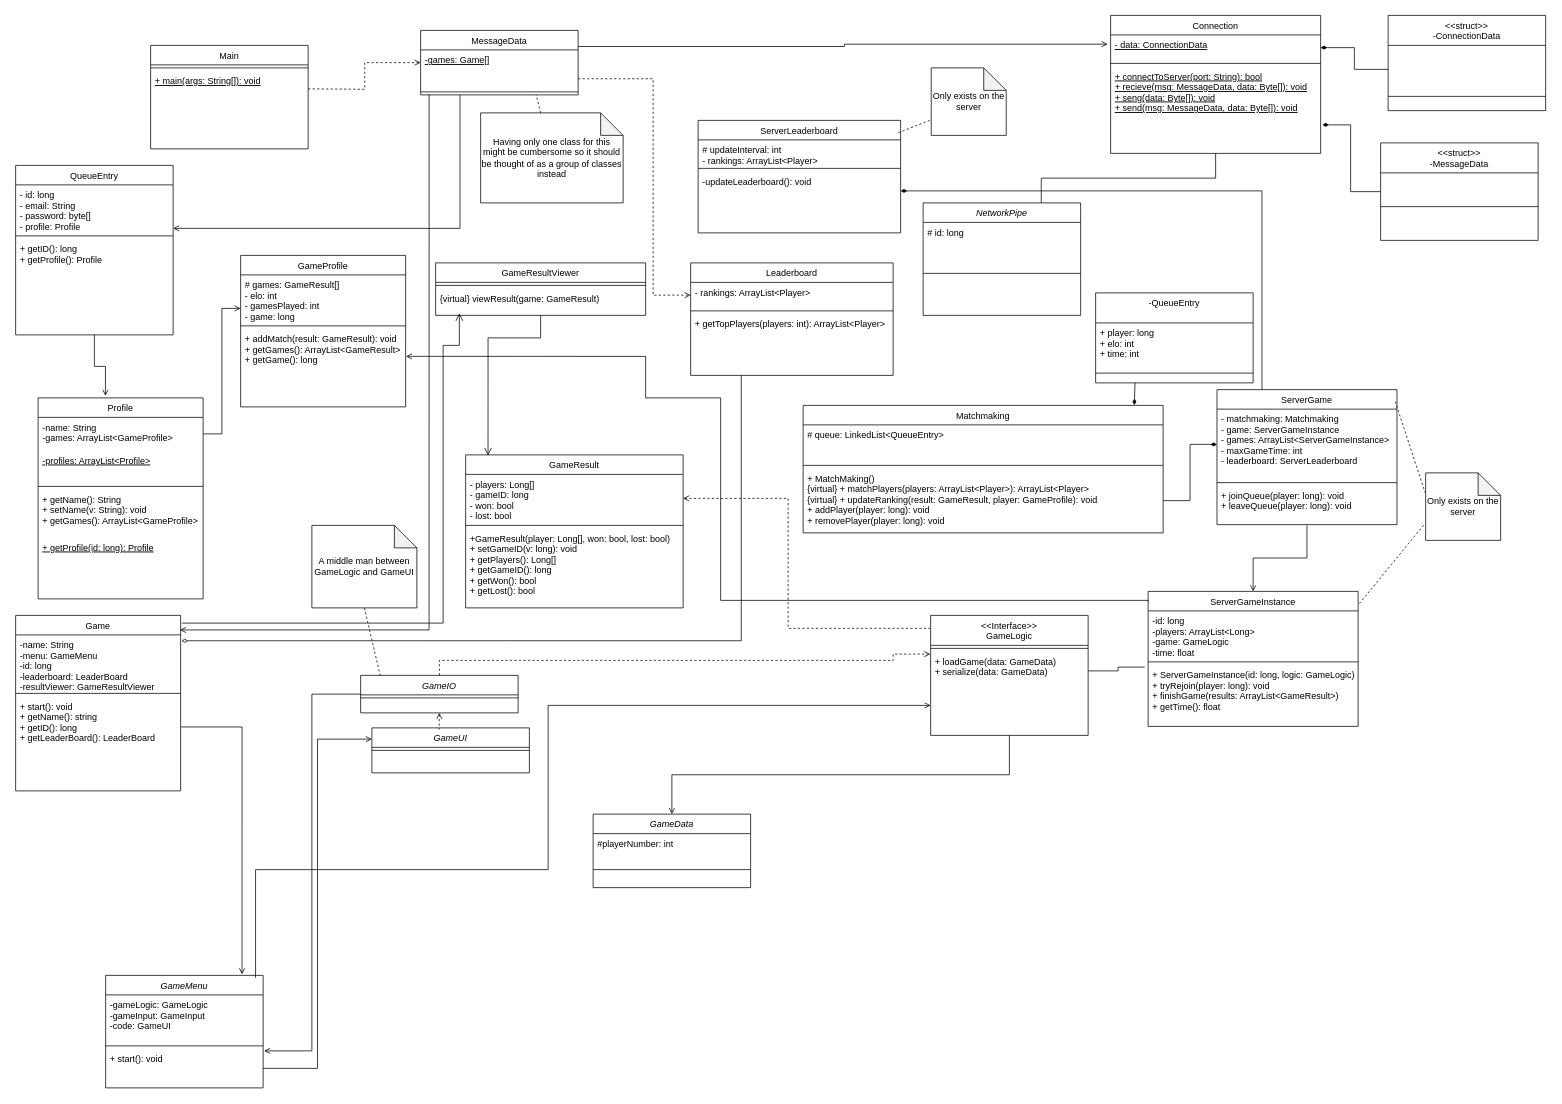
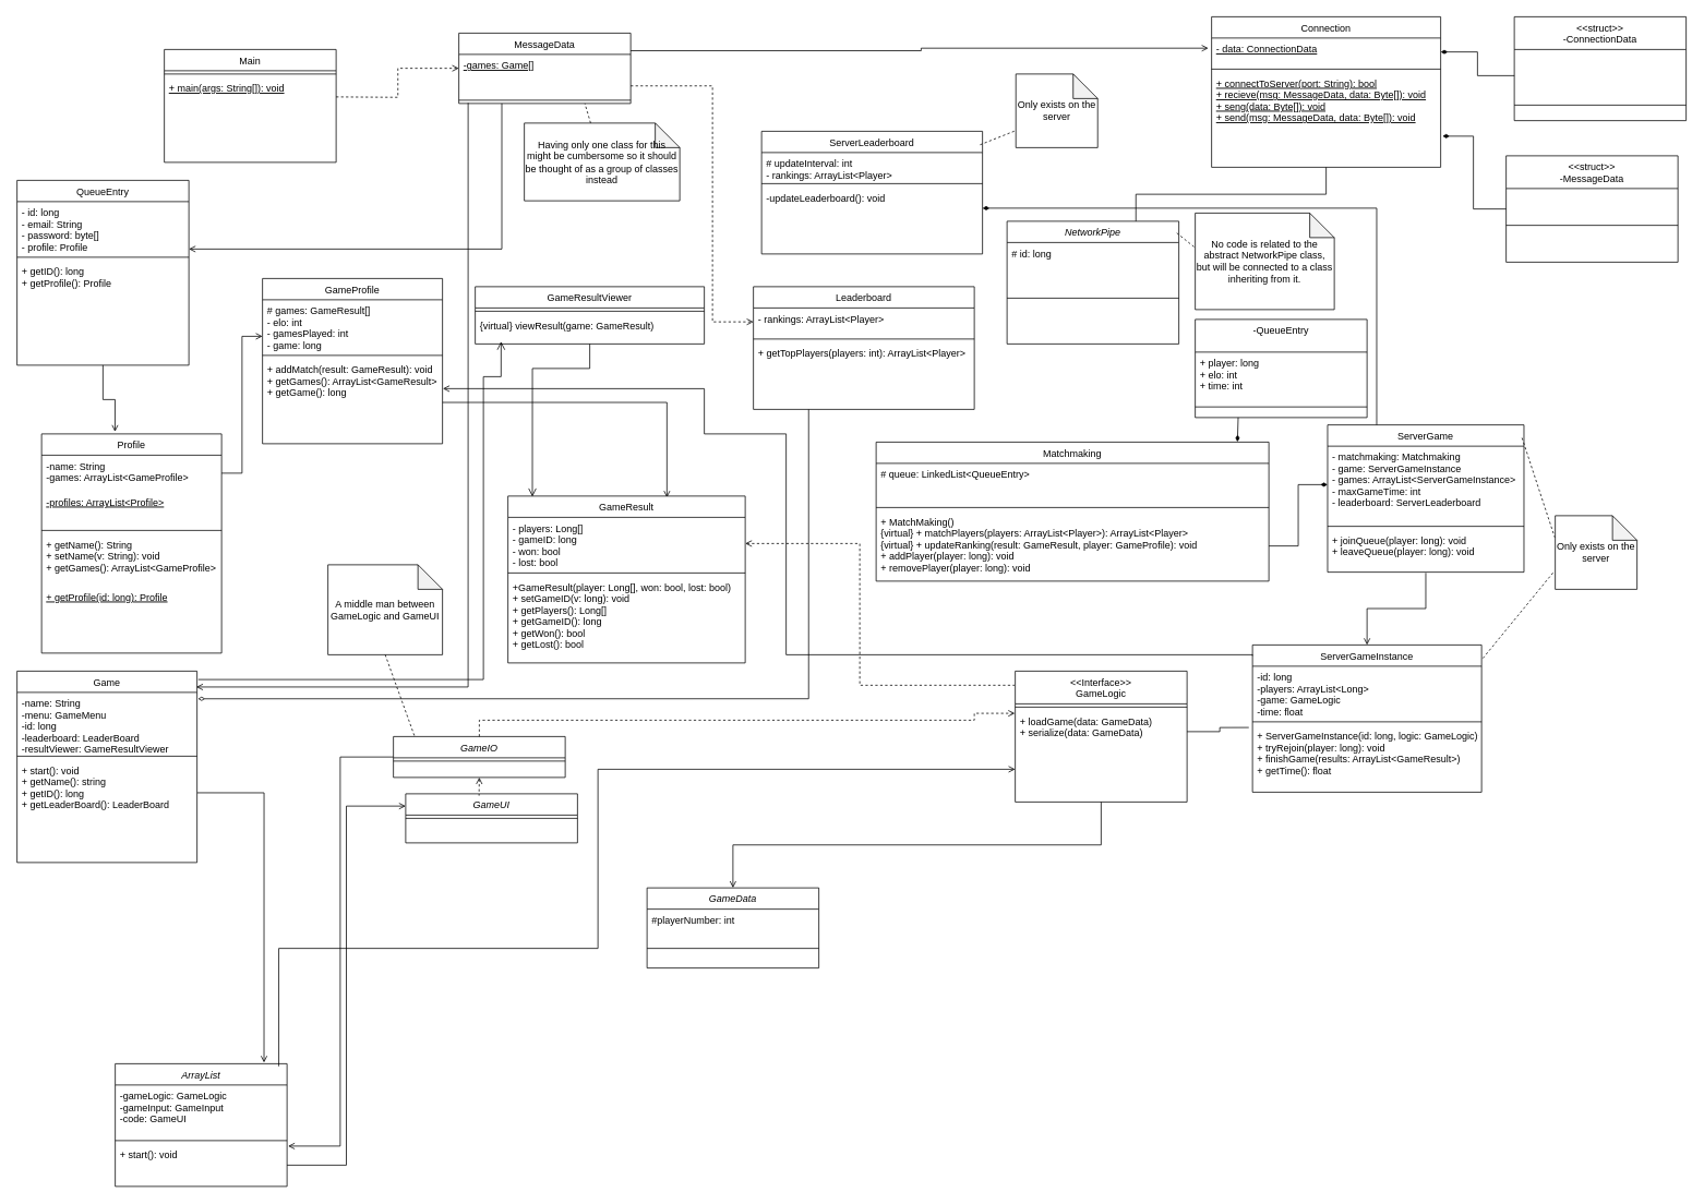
- <mxCell id="120" value="Having only one class for this might be cumbersome so it should be thought of as a group of classes instead" style="shape=note;whiteSpace=wrap;html=1;backgroundOutline=1;darkOpacity=0.05;" parent="1" vertex="1"><mxGeometry x="640" y="150" width="190" height="120" as="geometry" /></mxCell>
+ <mxCell id="120" value="Having only one class for this might be cumbersome so it should be thought of as a group of classes instead" style="shape=note;whiteSpace=wrap;html=1;backgroundOutline=1;darkOpacity=0.05;" parent="1" vertex="1"><mxGeometry x="640" y="150" width="190" height="95" as="geometry" /></mxCell>
+ <mxCell id="101" value="" style="endArrow=none;html=1;rounded=0;endSize=8;startSize=8;sourcePerimeterSpacing=0;targetPerimeterSpacing=0;exitX=0.988;exitY=0.096;exitDx=0;exitDy=0;exitPerimeter=0;entryX=-0.004;entryY=0.355;entryDx=0;entryDy=0;entryPerimeter=0;dashed=1;startFill=0;" parent="1" source="41" target="100" edge="1"><mxGeometry width="100" relative="1" as="geometry"><mxPoint x="1580" y="290" as="sourcePoint" /><mxPoint x="1680" y="330" as="targetPoint" /></mxGeometry></mxCell>
+ <mxCell id="100" value="No code is related to the abstract NetworkPipe class, but will be connected to a class inheriting from it." style="shape=note;whiteSpace=wrap;html=1;backgroundOutline=1;darkOpacity=0.05;" parent="1" vertex="1"><mxGeometry x="1460" y="260" width="170" height="118" as="geometry" /></mxCell>
+ <mxCell id="29" style="edgeStyle=orthogonalEdgeStyle;rounded=0;orthogonalLoop=1;jettySize=auto;html=1;exitX=0.67;exitY=0.009;exitDx=0;exitDy=0;endArrow=none;startFill=0;exitPerimeter=0;entryX=1;entryY=0.75;entryDx=0;entryDy=0;endFill=0;startArrow=open;" parent="1" source="30" target="2" edge="1"><mxGeometry relative="1" as="geometry"><mxPoint x="585" y="530" as="targetPoint" /><Array as="points"><mxPoint x="814" y="492" /></Array></mxGeometry></mxCell>
- <mxCell id="109" value="A middle man between GameLogic and GameUI" style="shape=note;whiteSpace=wrap;html=1;backgroundOutline=1;darkOpacity=0.05;" parent="1" vertex="1"><mxGeometry x="415" y="700" width="140" height="110" as="geometry" /></mxCell>
+ <mxCell id="109" value="A middle man between GameLogic and GameUI" style="shape=note;whiteSpace=wrap;html=1;backgroundOutline=1;darkOpacity=0.05;" parent="1" vertex="1"><mxGeometry x="400" y="690" width="140" height="110" as="geometry" /></mxCell>
- <mxCell id="18" value="GameMenu" style="swimlane;fontStyle=2;align=center;verticalAlign=top;childLayout=stackLayout;horizontal=1;startSize=26;horizontalStack=0;resizeParent=1;resizeLast=0;collapsible=1;marginBottom=0;rounded=0;shadow=0;strokeWidth=1;" parent="1" vertex="1"><mxGeometry x="140" y="1300" width="210" height="150" as="geometry"><mxRectangle x="230" y="140" width="160" height="26" as="alternateBounds" /></mxGeometry></mxCell>
+ <mxCell id="18" value="ArrayList" style="swimlane;fontStyle=2;align=center;verticalAlign=top;childLayout=stackLayout;horizontal=1;startSize=26;horizontalStack=0;resizeParent=1;resizeLast=0;collapsible=1;marginBottom=0;rounded=0;shadow=0;strokeWidth=1;" parent="1" vertex="1"><mxGeometry x="140" y="1300" width="210" height="150" as="geometry"><mxRectangle x="230" y="140" width="160" height="26" as="alternateBounds" /></mxGeometry></mxCell>
